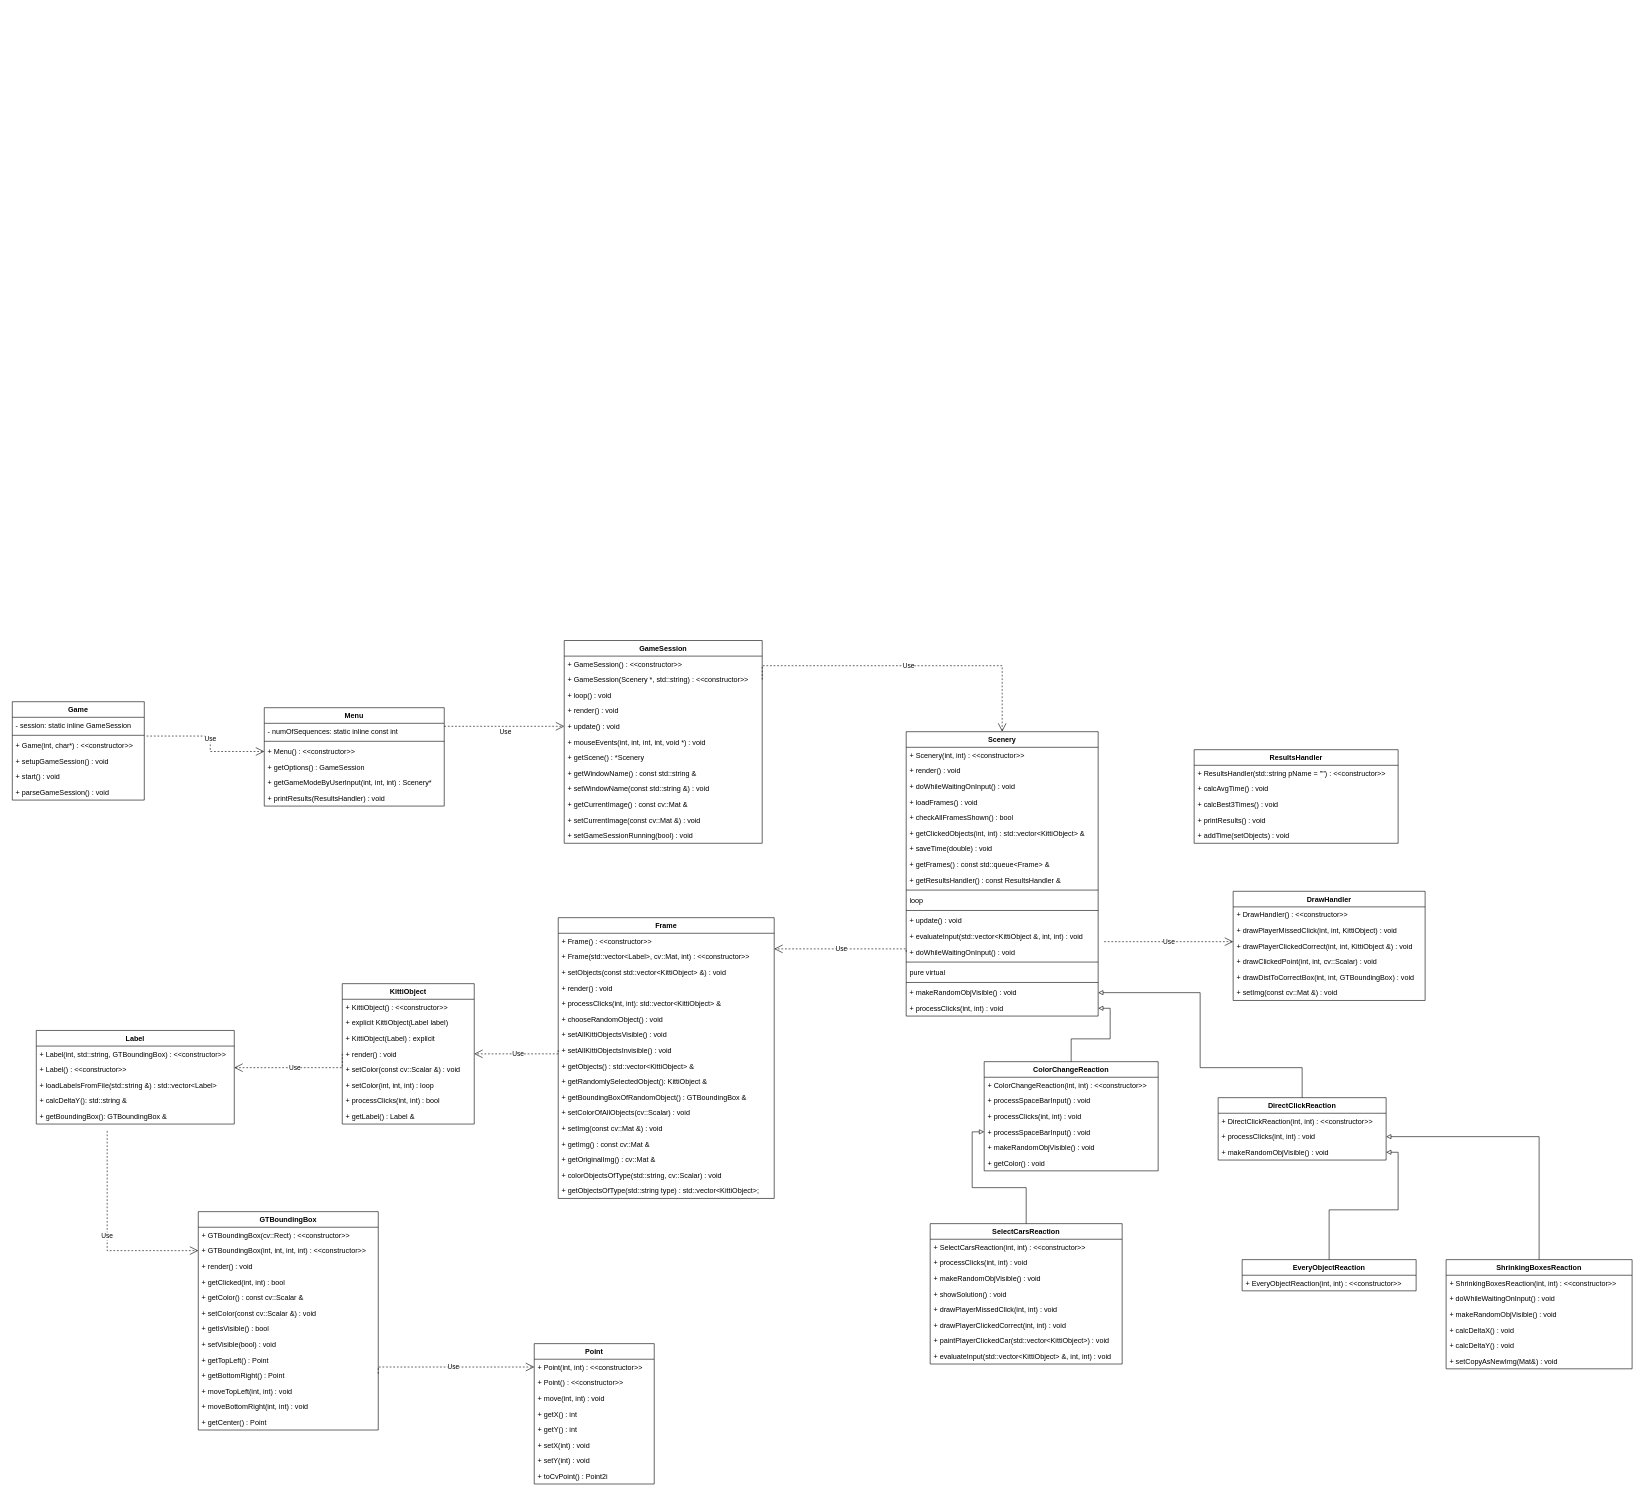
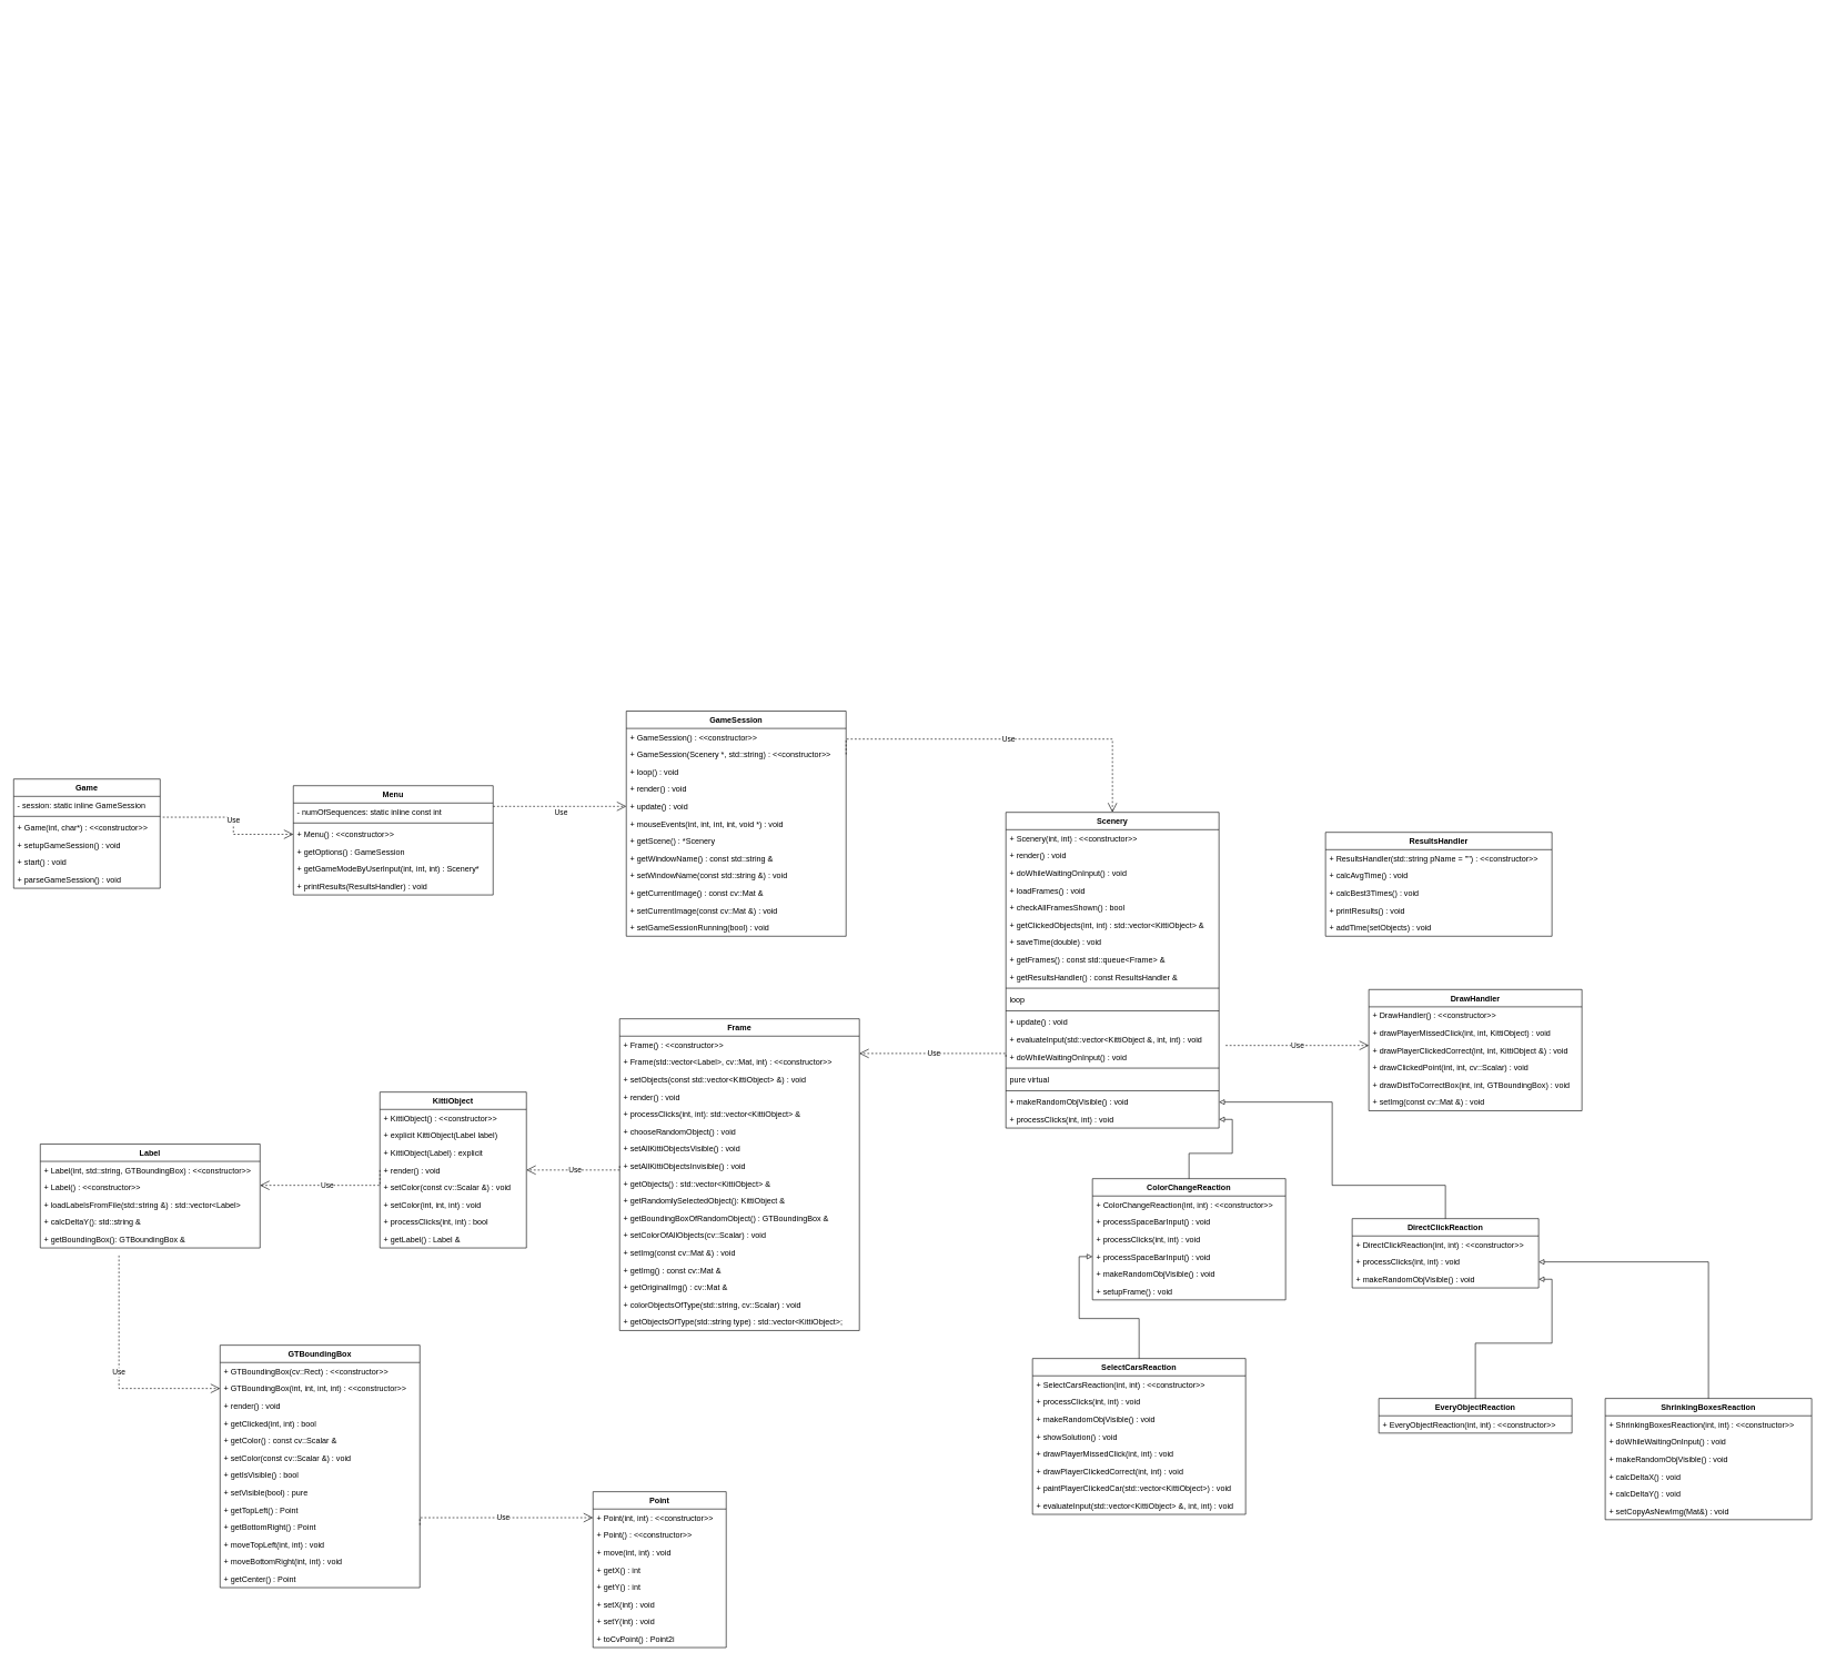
- <mxCell id="60" value="+ setColor(int, int, int) : loop" style="text;strokeColor=none;fillColor=none;align=left;verticalAlign=top;spacingLeft=4;spacingRight=4;overflow=hidden;rotatable=0;points=[[0,0.5],[1,0.5]];portConstraint=eastwest;" parent="54" vertex="1"><mxGeometry y="156" width="220" height="26" as="geometry" /></mxCell>
+ <mxCell id="60" value="+ setColor(int, int, int) : void" style="text;strokeColor=none;fillColor=none;align=left;verticalAlign=top;spacingLeft=4;spacingRight=4;overflow=hidden;rotatable=0;points=[[0,0.5],[1,0.5]];portConstraint=eastwest;" parent="54" vertex="1"><mxGeometry y="156" width="220" height="26" as="geometry" /></mxCell>
- <mxCell id="96" value="+ getColor() : void" style="text;strokeColor=none;fillColor=none;align=left;verticalAlign=top;spacingLeft=4;spacingRight=4;overflow=hidden;rotatable=0;points=[[0,0.5],[1,0.5]];portConstraint=eastwest;" parent="90" vertex="1"><mxGeometry y="156" width="290" height="26" as="geometry" /></mxCell>
+ <mxCell id="96" value="+ setupFrame() : void" style="text;strokeColor=none;fillColor=none;align=left;verticalAlign=top;spacingLeft=4;spacingRight=4;overflow=hidden;rotatable=0;points=[[0,0.5],[1,0.5]];portConstraint=eastwest;" parent="90" vertex="1"><mxGeometry y="156" width="290" height="26" as="geometry" /></mxCell>
- <mxCell id="127" value="+ setVisible(bool) : void" style="text;strokeColor=none;fillColor=none;align=left;verticalAlign=top;spacingLeft=4;spacingRight=4;overflow=hidden;rotatable=0;points=[[0,0.5],[1,0.5]];portConstraint=eastwest;" parent="119" vertex="1"><mxGeometry y="208" width="300" height="26" as="geometry" /></mxCell>
+ <mxCell id="127" value="+ setVisible(bool) : pure" style="text;strokeColor=none;fillColor=none;align=left;verticalAlign=top;spacingLeft=4;spacingRight=4;overflow=hidden;rotatable=0;points=[[0,0.5],[1,0.5]];portConstraint=eastwest;" parent="119" vertex="1"><mxGeometry y="208" width="300" height="26" as="geometry" /></mxCell>
